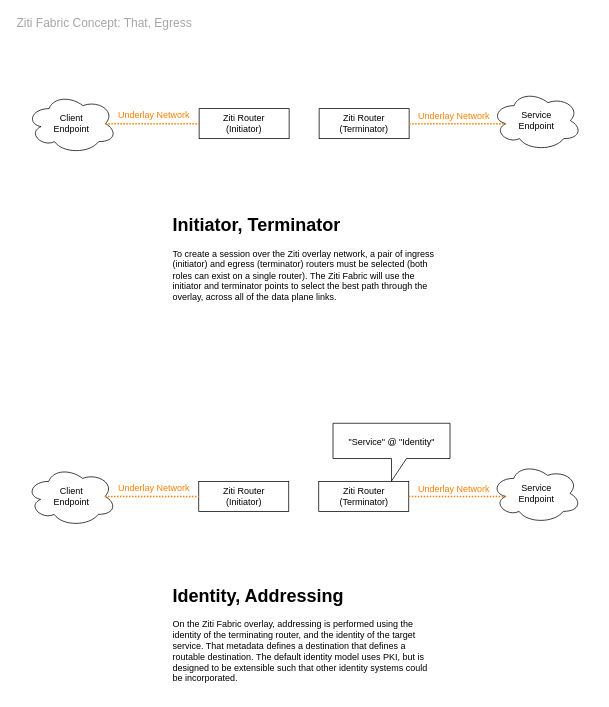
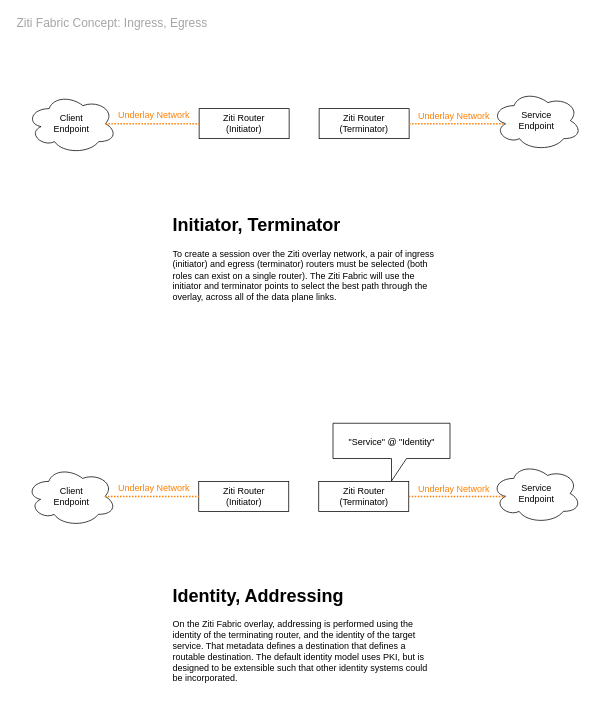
- <mxCell id="2" value="&lt;span style=&quot;font-size: 16px&quot;&gt;Ziti Fabric Concept: That, Egress&lt;br&gt;&lt;/span&gt;" style="text;html=1;strokeColor=none;fillColor=none;align=left;verticalAlign=middle;whiteSpace=wrap;rounded=0;fontColor=#A6A6A6;" parent="1" vertex="1"><mxGeometry x="20" y="20" width="770" height="20" as="geometry" /></mxCell>
+ <mxCell id="2" value="&lt;span style=&quot;font-size: 16px&quot;&gt;Ziti Fabric Concept: Ingress, Egress&lt;br&gt;&lt;/span&gt;" style="text;html=1;strokeColor=none;fillColor=none;align=left;verticalAlign=middle;whiteSpace=wrap;rounded=0;fontColor=#A6A6A6;" parent="1" vertex="1"><mxGeometry x="20" y="20" width="770" height="20" as="geometry" /></mxCell>
